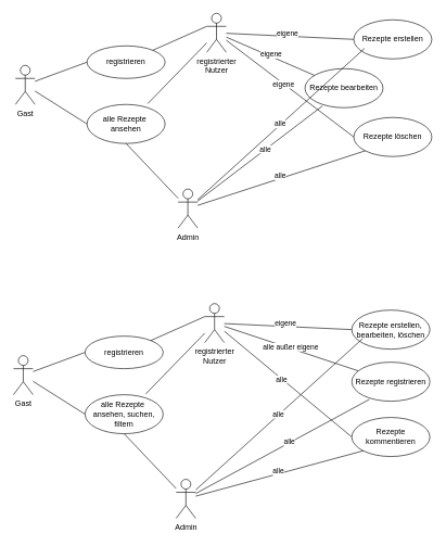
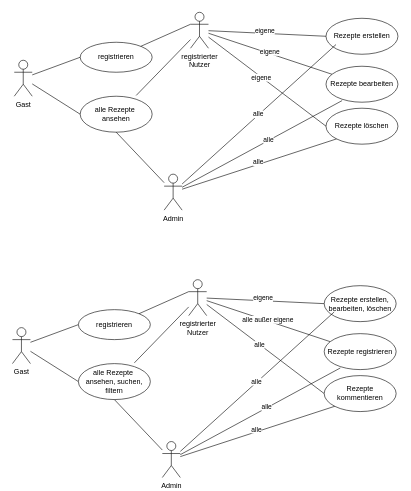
- <mxCell id="15" value="Rezepte bearbeiten" style="ellipse;whiteSpace=wrap;html=1;" parent="1" vertex="1"><mxGeometry x="468" y="105" width="120" height="60" as="geometry" /></mxCell>
+ <mxCell id="15" value="Rezepte bearbeiten" style="ellipse;whiteSpace=wrap;html=1;" parent="1" vertex="1"><mxGeometry x="543" y="110" width="120" height="60" as="geometry" /></mxCell>
- <mxCell id="41" value="Rezepte kommentieren" style="ellipse;whiteSpace=wrap;html=1;" vertex="1" parent="1"><mxGeometry x="540" y="641" width="120" height="60" as="geometry" /></mxCell>
+ <mxCell id="41" value="Rezepte kommentieren" style="ellipse;whiteSpace=wrap;html=1;" vertex="1" parent="1"><mxGeometry x="540" y="626" width="120" height="60" as="geometry" /></mxCell>
